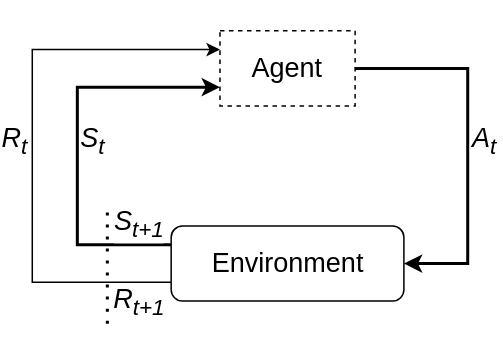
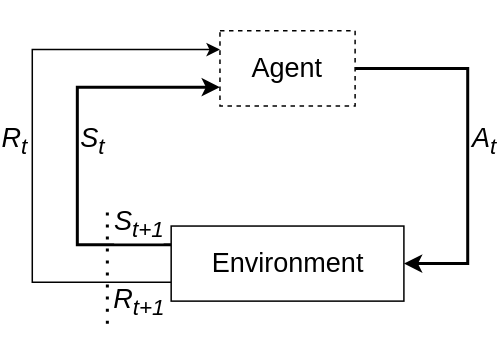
- <mxCell id="11" value="Environment" style="rounded=1;whiteSpace=wrap;html=1;fontSize=18;labelBackgroundColor=#FFFFFF;" parent="1" vertex="1"><mxGeometry x="112.5" y="150" width="155" height="50" as="geometry" /></mxCell>
+ <mxCell id="11" value="Environment" style="whiteSpace=wrap;html=1;fontSize=18;labelBackgroundColor=#FFFFFF;rounded=0;" parent="1" vertex="1"><mxGeometry x="112.5" y="150" width="155" height="50" as="geometry" /></mxCell>
